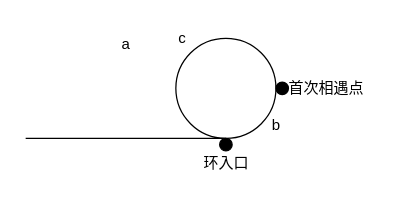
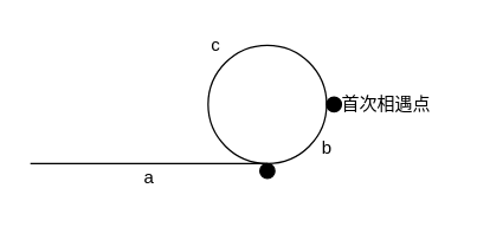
- <mxCell id="8" value="a" style="text;html=1;align=center;verticalAlign=middle;resizable=0;points=[];autosize=1;strokeColor=none;" vertex="1" parent="1"><mxGeometry x="90" y="25" width="20" height="20" as="geometry" /></mxCell>
+ <mxCell id="8" value="a" style="text;html=1;align=center;verticalAlign=middle;resizable=0;points=[];autosize=1;strokeColor=none;" vertex="1" parent="1"><mxGeometry x="90" y="110" width="20" height="20" as="geometry" /></mxCell>
- <mxCell id="6" value="环入口" style="text;html=1;align=center;verticalAlign=middle;resizable=0;points=[];autosize=1;strokeColor=none;" vertex="1" parent="1"><mxGeometry x="155" y="120" width="50" height="20" as="geometry" /></mxCell>
